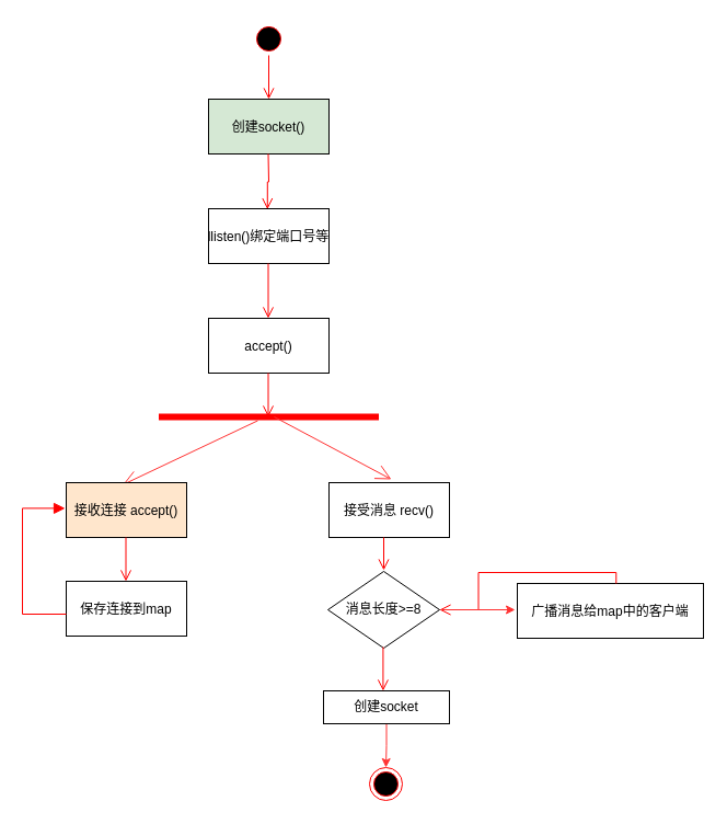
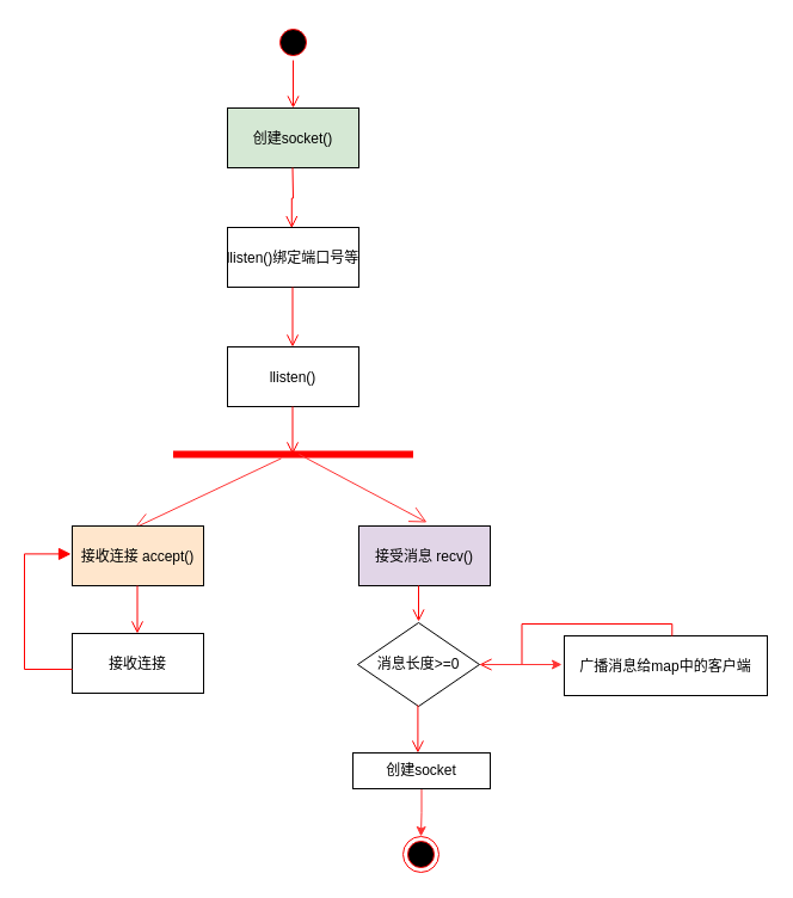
- <mxCell id="8" value="accept()" style="" vertex="1" parent="1"><mxGeometry x="190" y="290" width="110" height="50" as="geometry" /></mxCell>
+ <mxCell id="8" value="llisten()" style="" vertex="1" parent="1"><mxGeometry x="190" y="290" width="110" height="50" as="geometry" /></mxCell>
- <mxCell id="13" value="接受消息 recv()" style="" vertex="1" parent="1"><mxGeometry x="300" y="440" width="110" height="50" as="geometry" /></mxCell>
+ <mxCell id="13" value="接受消息 recv()" style="fillColor=#e1d5e7;" vertex="1" parent="1"><mxGeometry x="300" y="440" width="110" height="50" as="geometry" /></mxCell>
- <mxCell id="15" value="保存连接到map" style="" vertex="1" parent="1"><mxGeometry x="60" y="530" width="110" height="50" as="geometry" /></mxCell>
+ <mxCell id="15" value="接收连接" style="" vertex="1" parent="1"><mxGeometry x="60" y="530" width="110" height="50" as="geometry" /></mxCell>
- <mxCell id="22" value="消息长度&amp;gt;=8" style="strokeWidth=1;html=1;shape=mxgraph.flowchart.decision;whiteSpace=wrap;" vertex="1" parent="1"><mxGeometry x="299" y="521" width="102" height="70" as="geometry" /></mxCell>
+ <mxCell id="22" value="消息长度&amp;gt;=0" style="strokeWidth=1;html=1;shape=mxgraph.flowchart.decision;whiteSpace=wrap;" vertex="1" parent="1"><mxGeometry x="299" y="521" width="102" height="70" as="geometry" /></mxCell>
